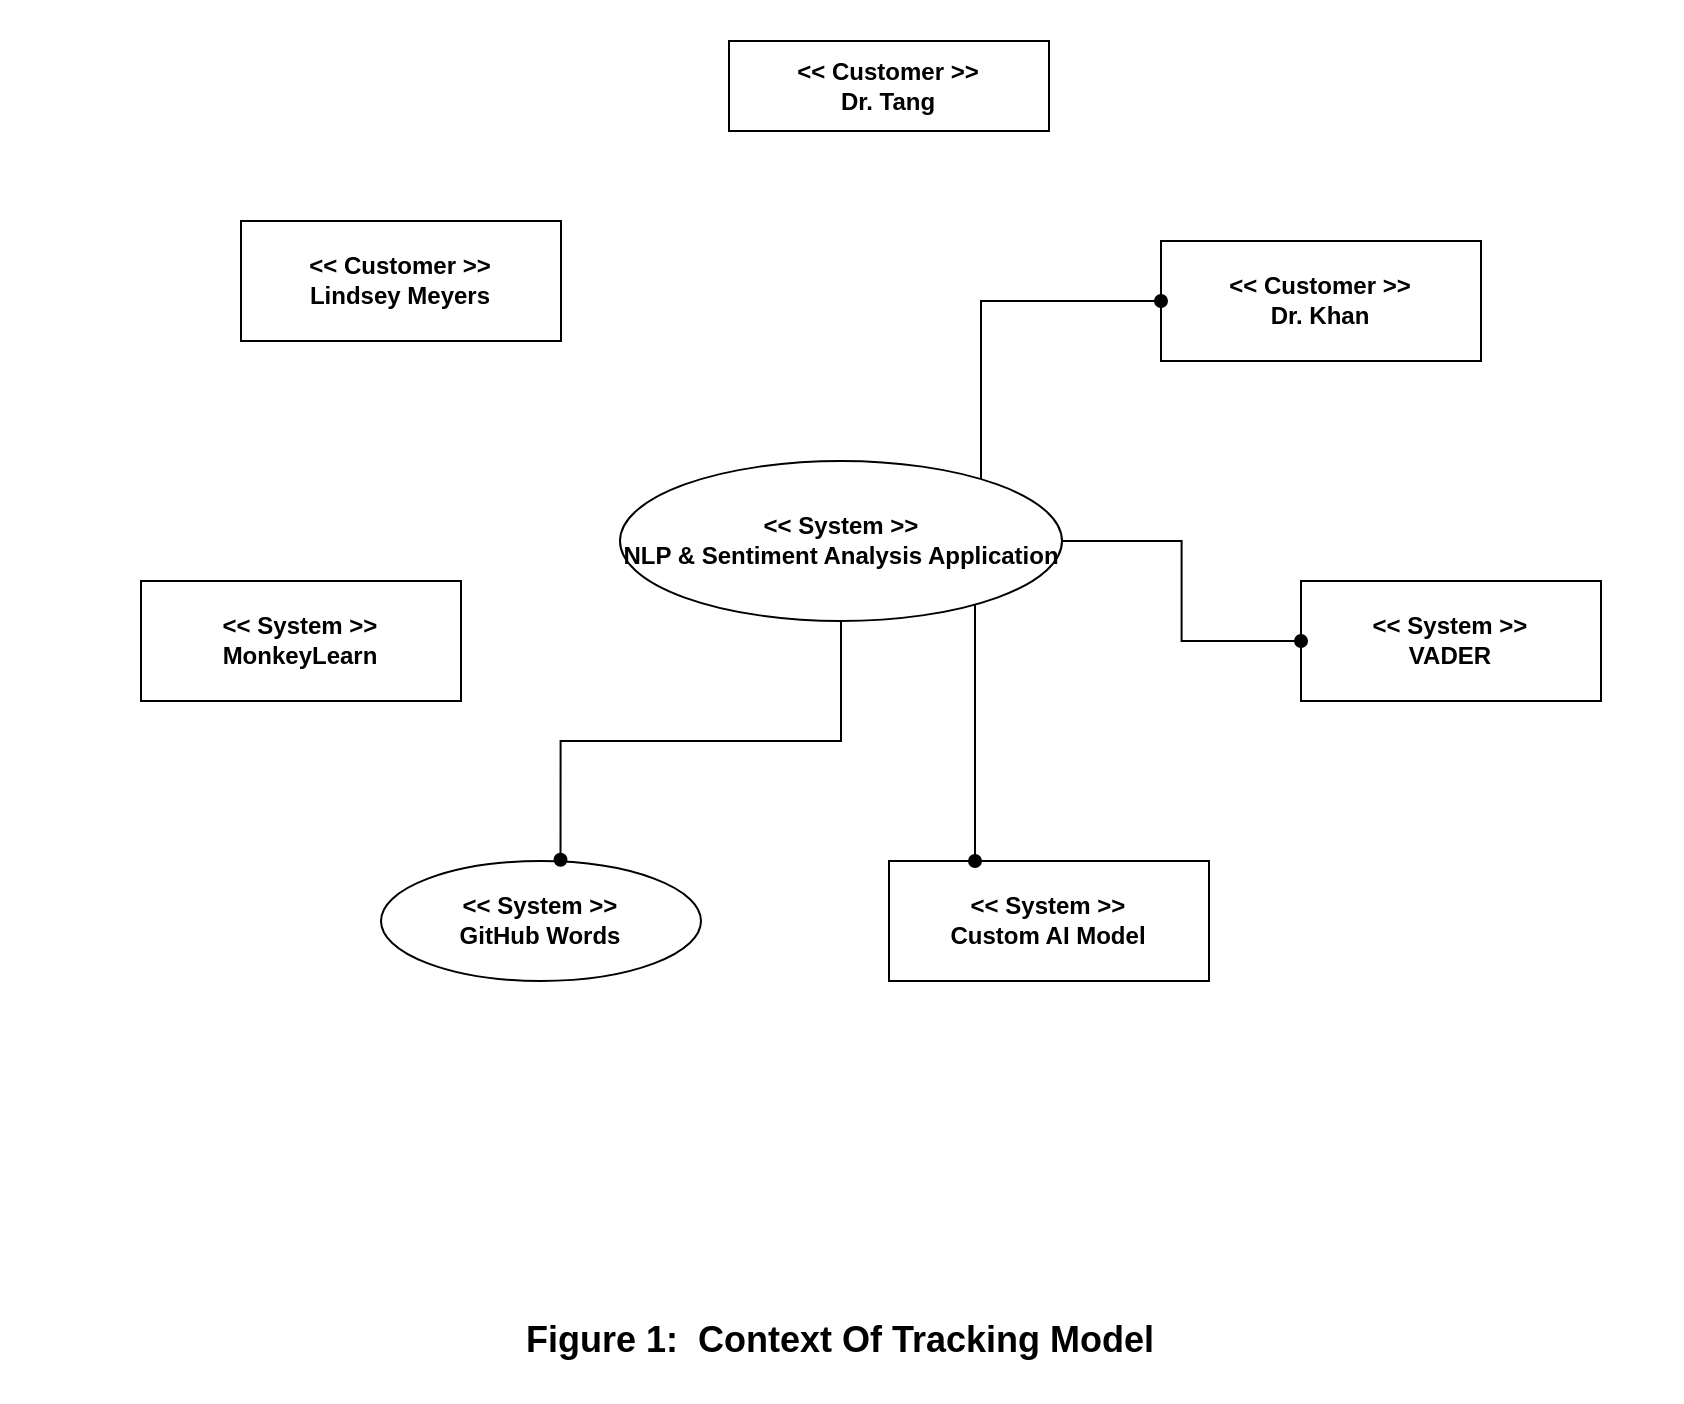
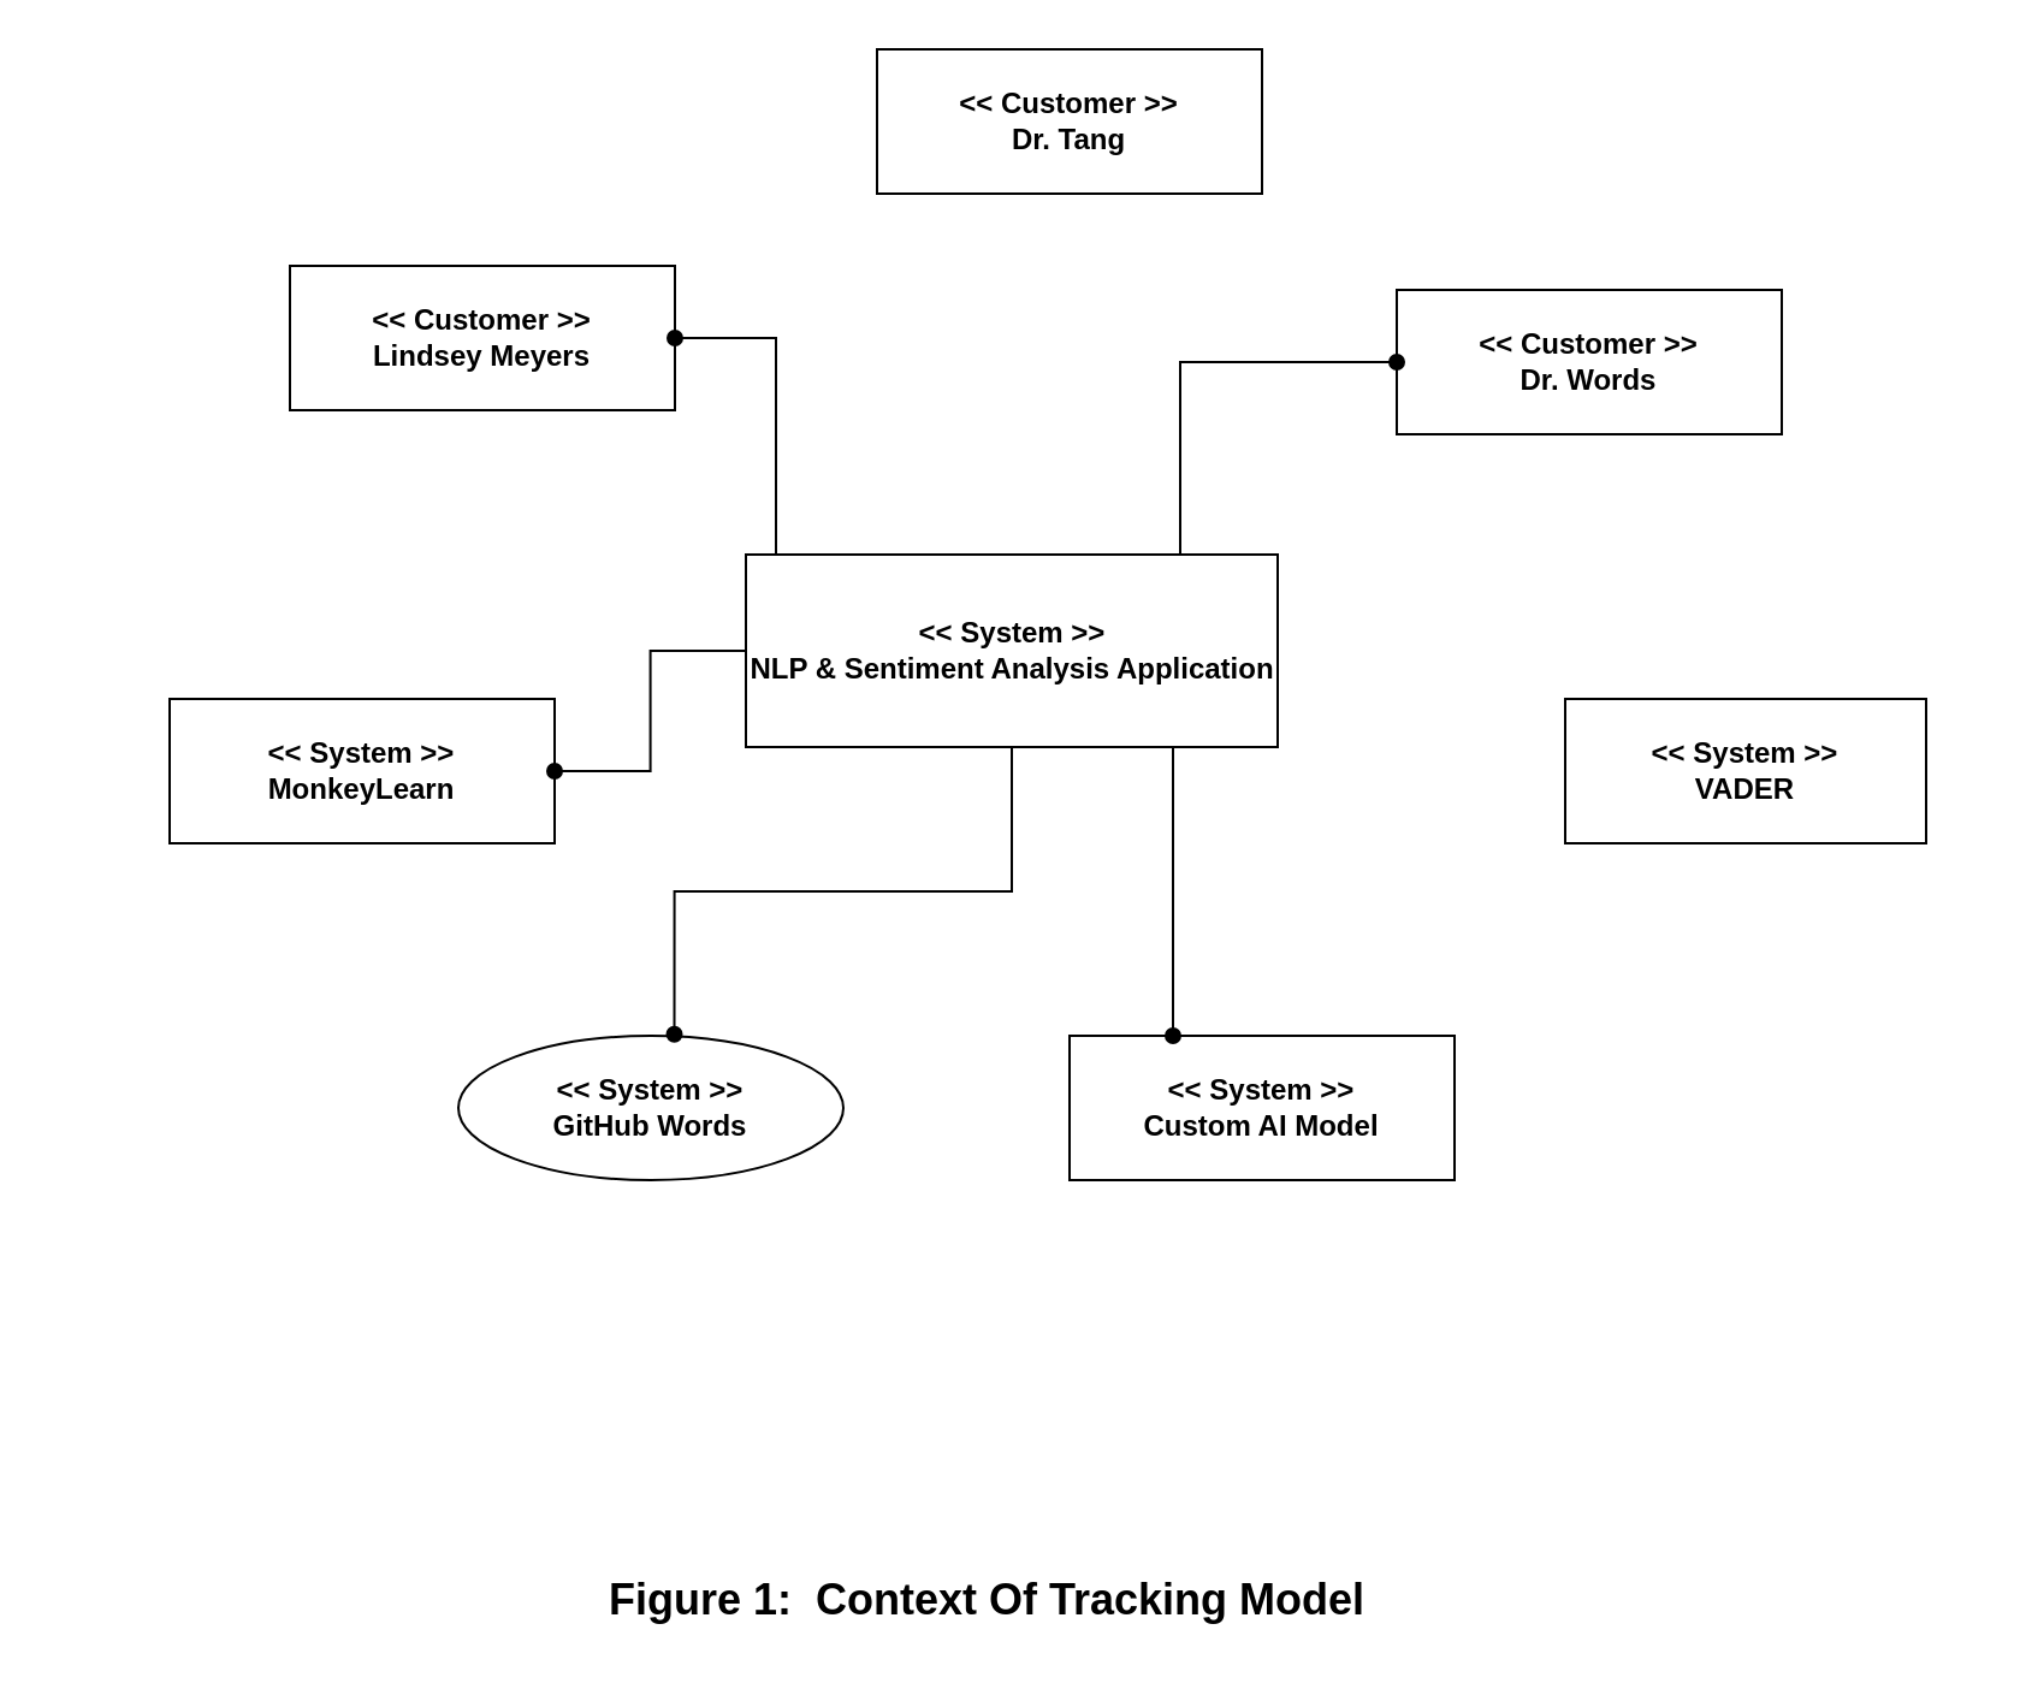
- <mxCell id="2" value="&lt;b&gt;&amp;lt;&amp;lt; Customer &amp;gt;&amp;gt;&lt;br&gt;Dr. Tang&lt;br&gt;&lt;/b&gt;" style="rounded=0;whiteSpace=wrap;html=1;" vertex="1" parent="1"><mxGeometry x="364" y="20" width="160" height="45" as="geometry" /></mxCell>
+ <mxCell id="2" value="&lt;b&gt;&amp;lt;&amp;lt; Customer &amp;gt;&amp;gt;&lt;br&gt;Dr. Tang&lt;br&gt;&lt;/b&gt;" style="rounded=0;whiteSpace=wrap;html=1;" vertex="1" parent="1"><mxGeometry x="364" y="20" width="160" height="60" as="geometry" /></mxCell>
- <mxCell id="3" value="&lt;b&gt;&amp;lt;&amp;lt; Customer &amp;gt;&amp;gt;&lt;br&gt;Dr. Khan&lt;/b&gt;" style="rounded=0;whiteSpace=wrap;html=1;" vertex="1" parent="1"><mxGeometry x="580" y="120" width="160" height="60" as="geometry" /></mxCell>
+ <mxCell id="3" value="&lt;b&gt;&amp;lt;&amp;lt; Customer &amp;gt;&amp;gt;&lt;br&gt;Dr. Words&lt;/b&gt;" style="rounded=0;whiteSpace=wrap;html=1;" vertex="1" parent="1"><mxGeometry x="580" y="120" width="160" height="60" as="geometry" /></mxCell>
+ <mxCell id="14" style="edgeStyle=elbowEdgeStyle;rounded=0;orthogonalLoop=1;jettySize=auto;html=1;entryX=1;entryY=0.5;entryDx=0;entryDy=0;endArrow=oval;endFill=1;exitX=0.25;exitY=0;exitDx=0;exitDy=0;" edge="1" parent="1" source="16" target="4"><mxGeometry relative="1" as="geometry"><Array as="points" /></mxGeometry></mxCell>
- <mxCell id="16" value="&lt;b&gt;&amp;lt;&amp;lt; System &amp;gt;&amp;gt;&lt;br&gt;NLP &amp;amp; Sentiment Analysis Application&lt;/b&gt;" style="ellipse;whiteSpace=wrap;html=1;" vertex="1" parent="1"><mxGeometry x="309.5" y="230" width="221" height="80" as="geometry" /></mxCell>
+ <mxCell id="16" value="&lt;b&gt;&amp;lt;&amp;lt; System &amp;gt;&amp;gt;&lt;br&gt;NLP &amp;amp; Sentiment Analysis Application&lt;/b&gt;" style="rounded=0;whiteSpace=wrap;html=1;" vertex="1" parent="1"><mxGeometry x="309.5" y="230" width="221" height="80" as="geometry" /></mxCell>
+ <mxCell id="11" style="edgeStyle=orthogonalEdgeStyle;rounded=0;orthogonalLoop=1;jettySize=auto;html=1;entryX=1;entryY=0.5;entryDx=0;entryDy=0;endArrow=oval;endFill=1;" edge="1" parent="1" source="16" target="6"><mxGeometry relative="1" as="geometry" /></mxCell>
- <mxCell id="10" style="edgeStyle=orthogonalEdgeStyle;rounded=0;orthogonalLoop=1;jettySize=auto;html=1;entryX=0;entryY=0.5;entryDx=0;entryDy=0;endArrow=oval;endFill=1;" edge="1" parent="1" source="16" target="5"><mxGeometry relative="1" as="geometry" /></mxCell>
- <mxCell id="9" value="&lt;b&gt;&lt;font style=&quot;font-size: 18px&quot;&gt;Figure 1:&amp;nbsp; Context Of Tracking Model&lt;/font&gt;&lt;/b&gt;" style="text;html=1;strokeColor=none;fillColor=none;align=center;verticalAlign=middle;whiteSpace=wrap;rounded=0;" parent="1" vertex="1"><mxGeometry y="660" width="800" height="20" as="geometry" x="20" /></mxCell>
+ <mxCell id="9" value="&lt;b&gt;&lt;font style=&quot;font-size: 18px&quot;&gt;Figure 1:&amp;nbsp; Context Of Tracking Model&lt;/font&gt;&lt;/b&gt;" style="text;html=1;strokeColor=none;fillColor=none;align=center;verticalAlign=middle;whiteSpace=wrap;rounded=0;" parent="1" vertex="1"><mxGeometry x="10" y="655" width="800" height="20" as="geometry" /></mxCell>
